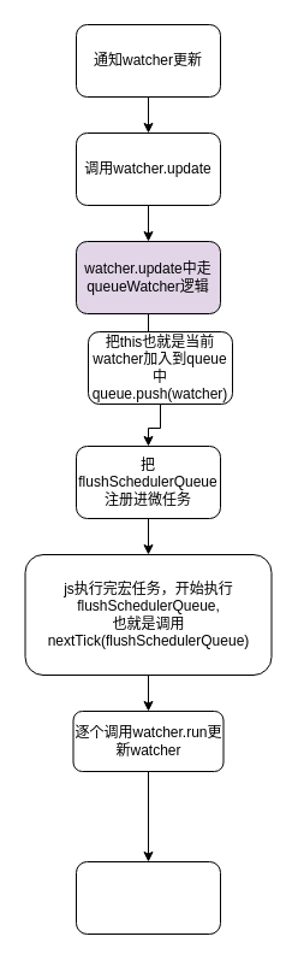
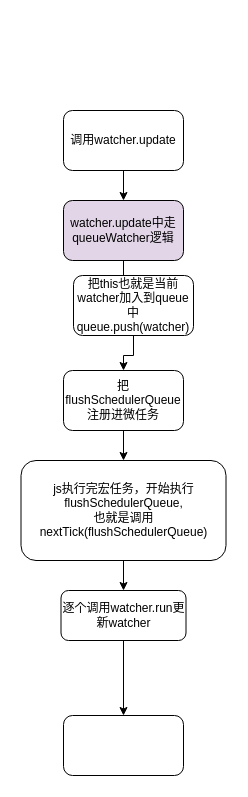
- <mxCell id="3" value="通知watcher更新" style="whiteSpace=wrap;html=1;rounded=1;" vertex="1" parent="1"><mxGeometry x="63" y="20" width="120" height="60" as="geometry" /></mxCell>
- <mxCell id="2" value="" style="edgeStyle=orthogonalEdgeStyle;rounded=0;orthogonalLoop=1;jettySize=auto;html=1;" edge="1" parent="1" source="3" target="5"><mxGeometry relative="1" as="geometry" /></mxCell>
